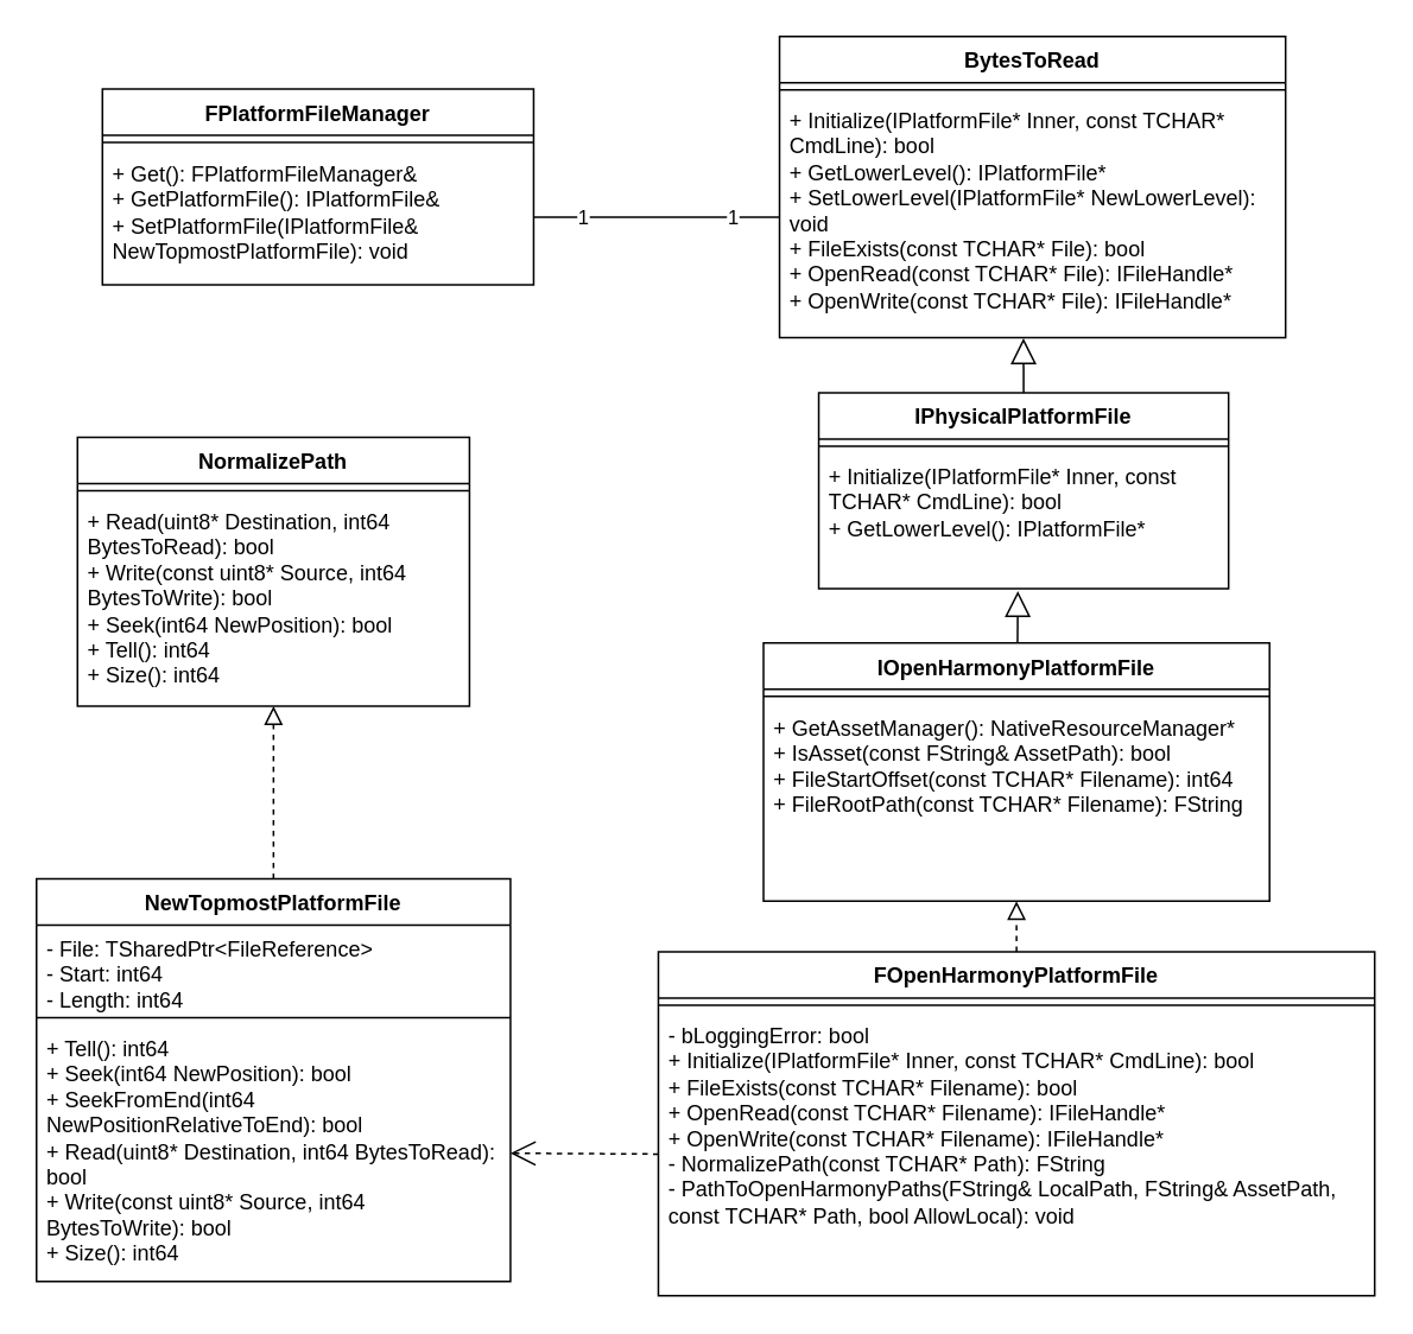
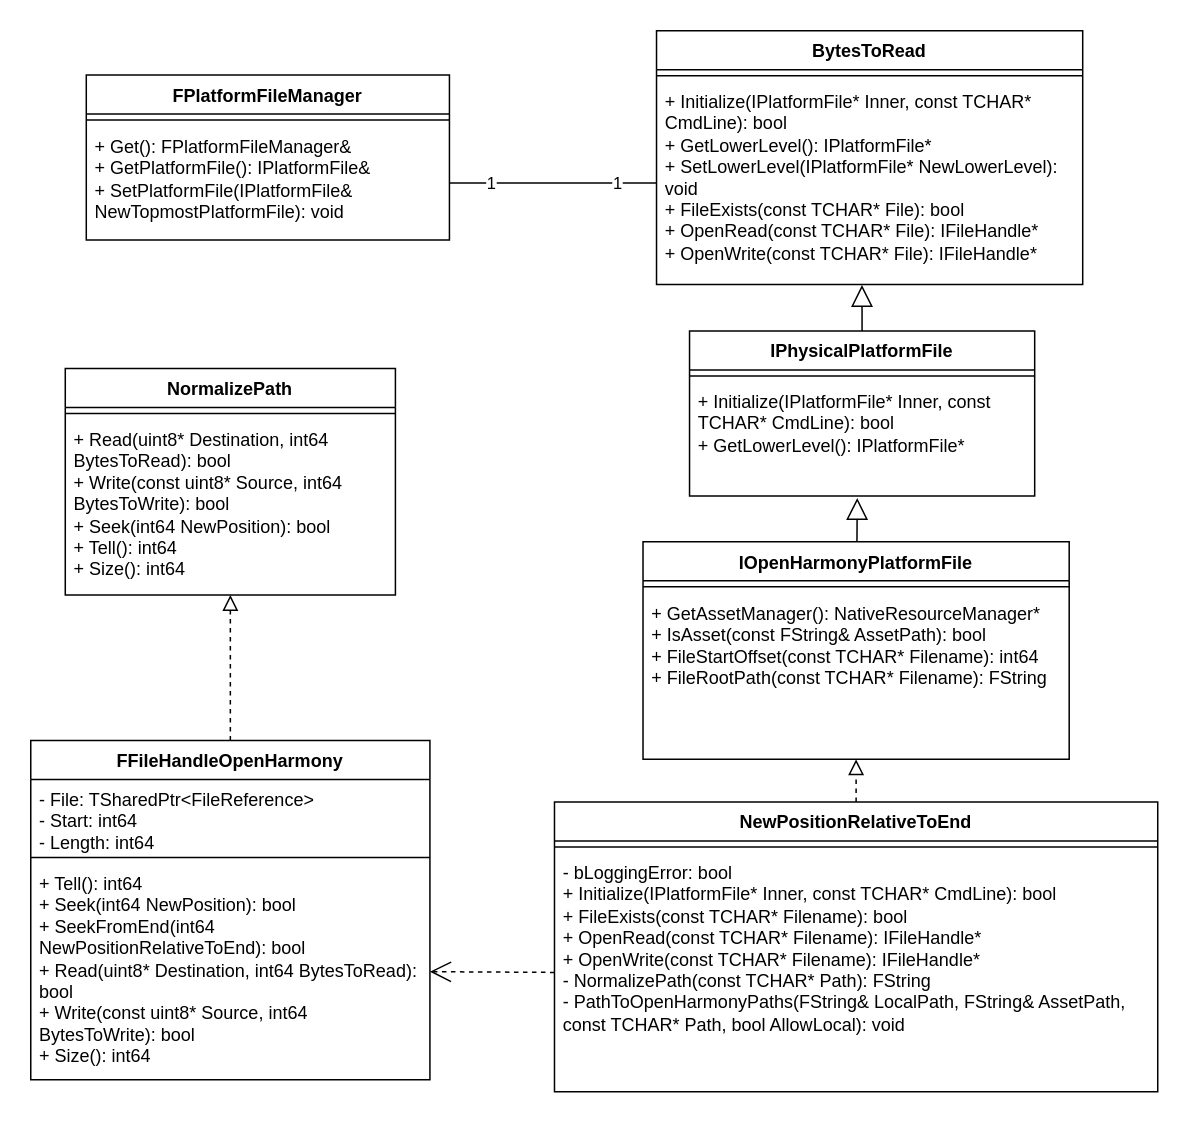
- <mxCell id="17" value="NewTopmostPlatformFile" style="swimlane;fontStyle=1;align=center;verticalAlign=top;childLayout=stackLayout;horizontal=1;startSize=26;horizontalStack=0;resizeParent=1;resizeParentMax=0;resizeLast=0;collapsible=1;marginBottom=0;whiteSpace=wrap;html=1;" vertex="1" parent="1"><mxGeometry x="20" y="493" width="266" height="226" as="geometry" /></mxCell>
+ <mxCell id="17" value="FFileHandleOpenHarmony" style="swimlane;fontStyle=1;align=center;verticalAlign=top;childLayout=stackLayout;horizontal=1;startSize=26;horizontalStack=0;resizeParent=1;resizeParentMax=0;resizeLast=0;collapsible=1;marginBottom=0;whiteSpace=wrap;html=1;" vertex="1" parent="1"><mxGeometry x="20" y="493" width="266" height="226" as="geometry" /></mxCell>
- <mxCell id="5" value="FOpenHarmonyPlatformFile" style="swimlane;fontStyle=1;align=center;verticalAlign=top;childLayout=stackLayout;horizontal=1;startSize=26;horizontalStack=0;resizeParent=1;resizeParentMax=0;resizeLast=0;collapsible=1;marginBottom=0;whiteSpace=wrap;html=1;" vertex="1" parent="1"><mxGeometry x="369" y="534" width="402" height="193" as="geometry" /></mxCell>
+ <mxCell id="5" value="NewPositionRelativeToEnd" style="swimlane;fontStyle=1;align=center;verticalAlign=top;childLayout=stackLayout;horizontal=1;startSize=26;horizontalStack=0;resizeParent=1;resizeParentMax=0;resizeLast=0;collapsible=1;marginBottom=0;whiteSpace=wrap;html=1;" vertex="1" parent="1"><mxGeometry x="369" y="534" width="402" height="193" as="geometry" /></mxCell>
